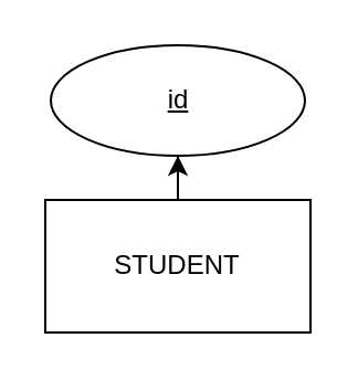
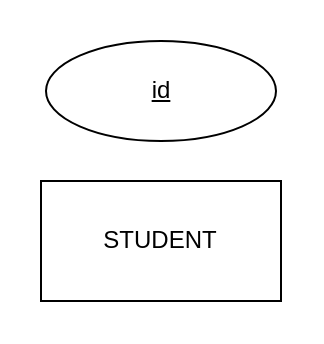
- <mxCell id="2" value="" style="edgeStyle=orthogonalEdgeStyle;rounded=0;orthogonalLoop=1;jettySize=auto;html=1;" parent="1" source="3" target="4" edge="1"><mxGeometry relative="1" as="geometry" /></mxCell>
